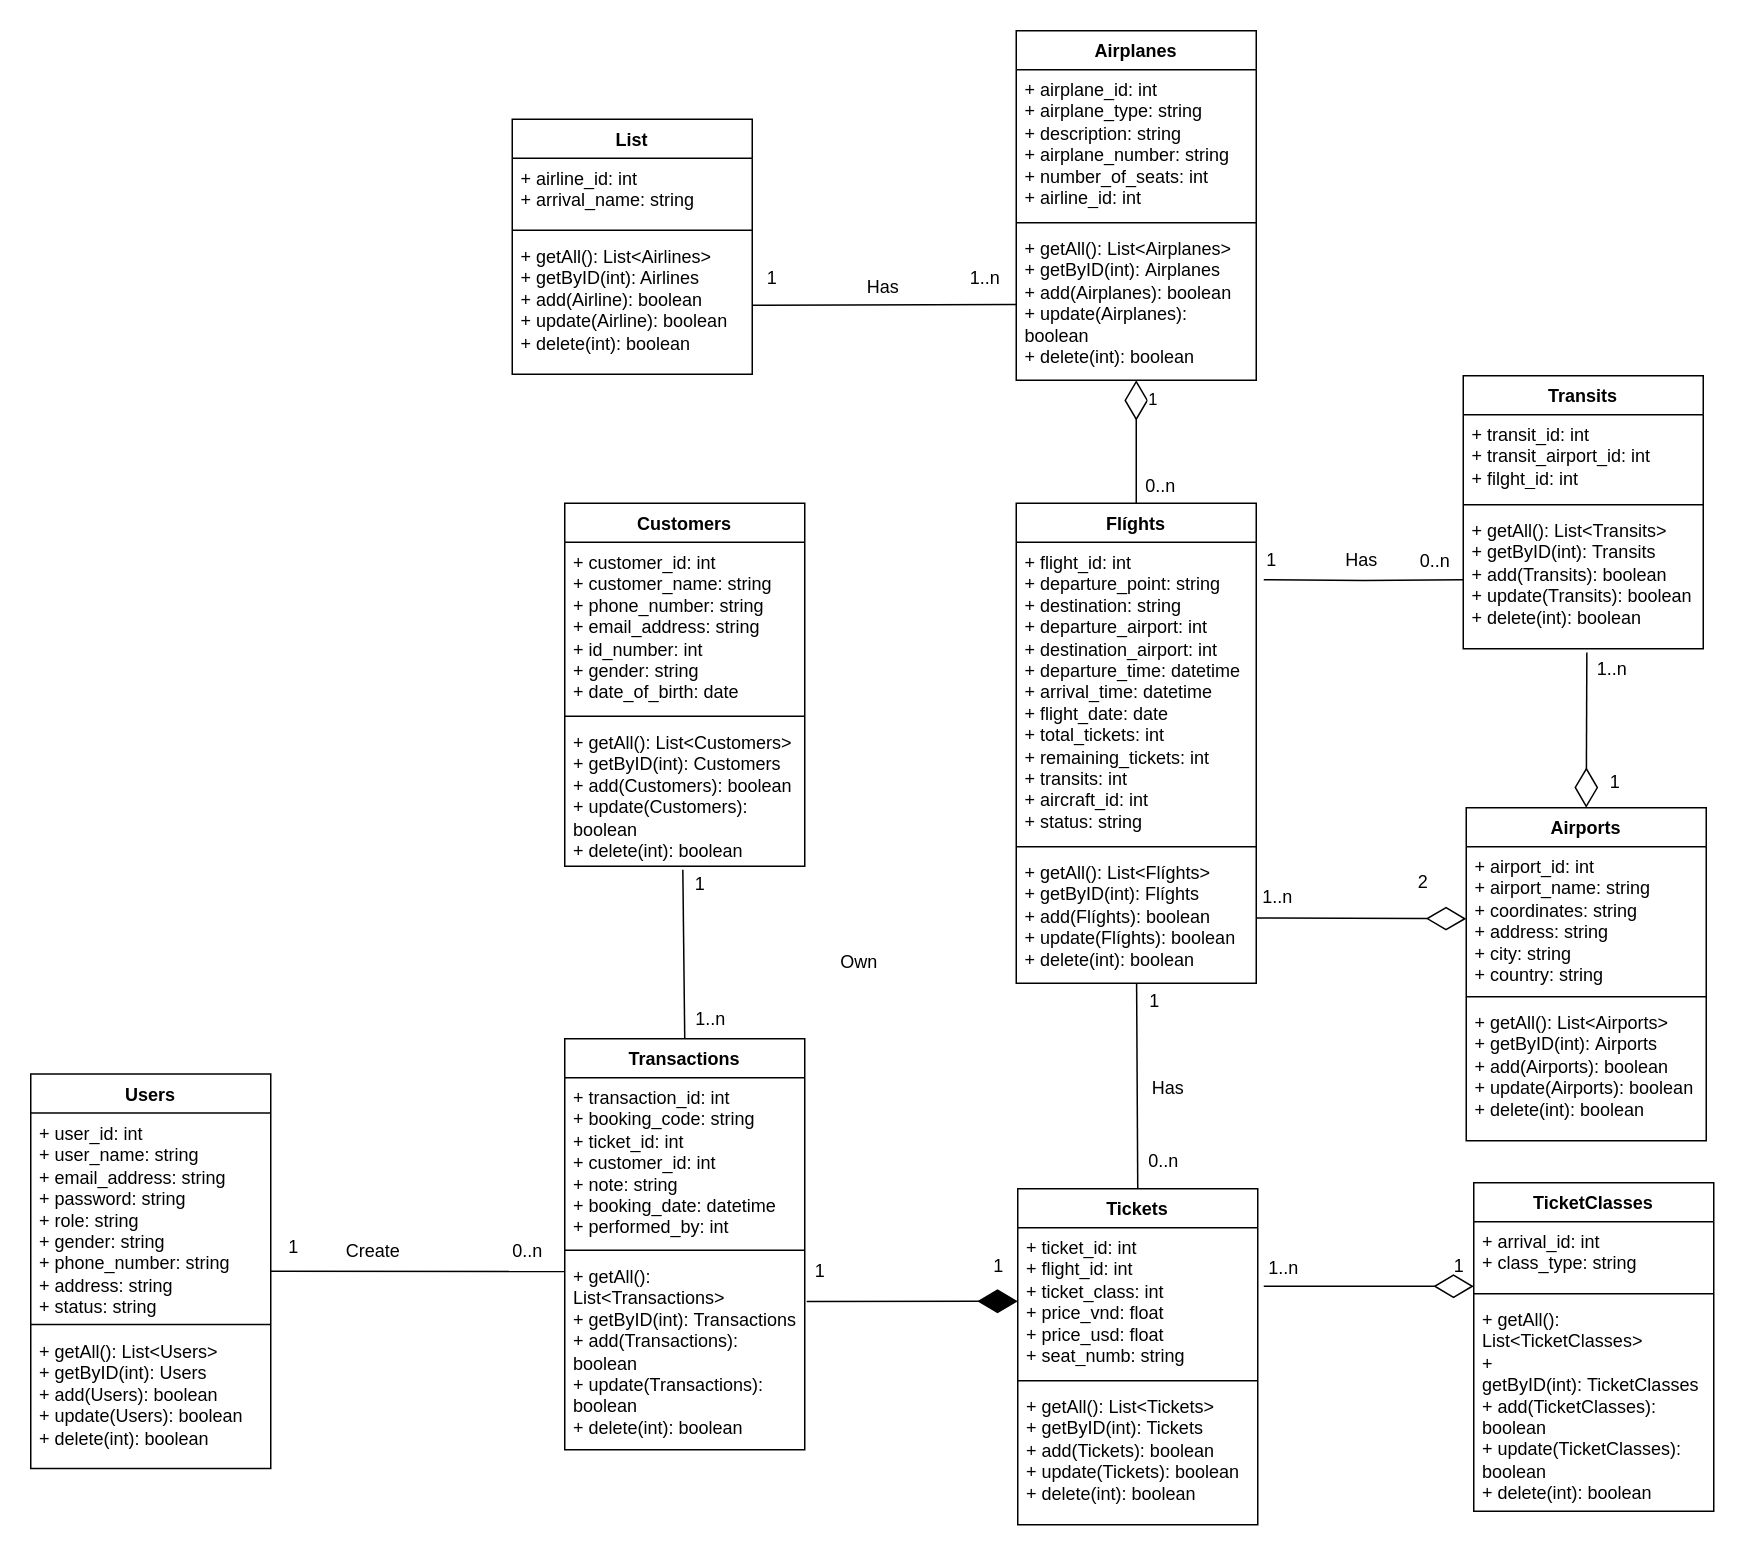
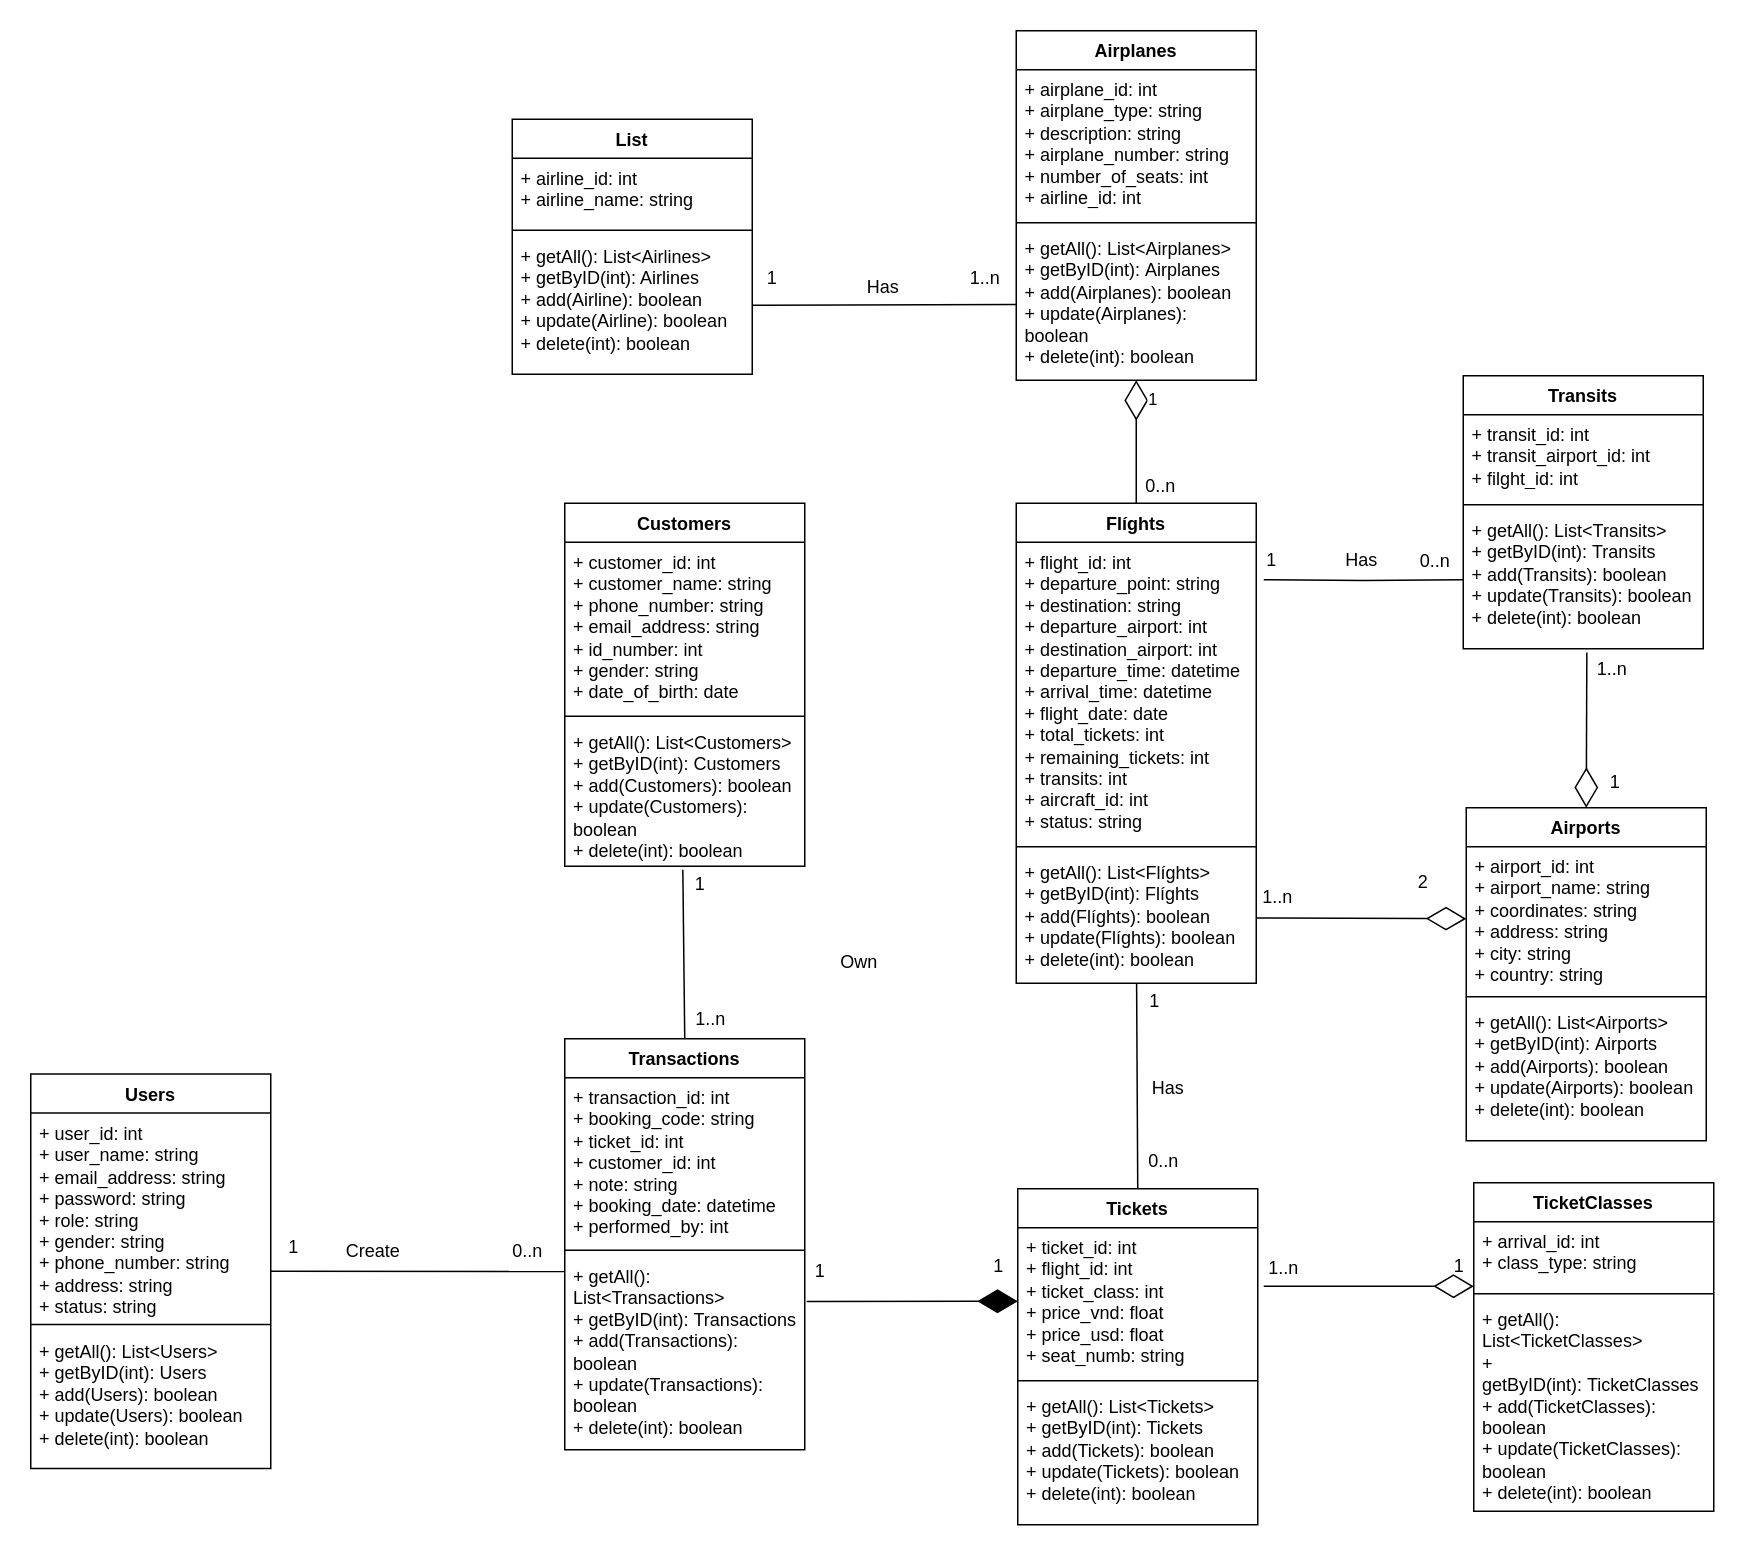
- <mxCell id="3" value="+ airline_id: int&lt;br&gt;+ arrival_name: string&lt;br&gt;" style="text;strokeColor=none;fillColor=none;align=left;verticalAlign=top;spacingLeft=4;spacingRight=4;overflow=hidden;rotatable=0;points=[[0,0.5],[1,0.5]];portConstraint=eastwest;whiteSpace=wrap;html=1;" vertex="1" parent="2"><mxGeometry y="26" width="160" height="44" as="geometry" /></mxCell>
+ <mxCell id="3" value="+ airline_id: int&lt;br&gt;+ airline_name: string&lt;br&gt;" style="text;strokeColor=none;fillColor=none;align=left;verticalAlign=top;spacingLeft=4;spacingRight=4;overflow=hidden;rotatable=0;points=[[0,0.5],[1,0.5]];portConstraint=eastwest;whiteSpace=wrap;html=1;" vertex="1" parent="2"><mxGeometry y="26" width="160" height="44" as="geometry" /></mxCell>
